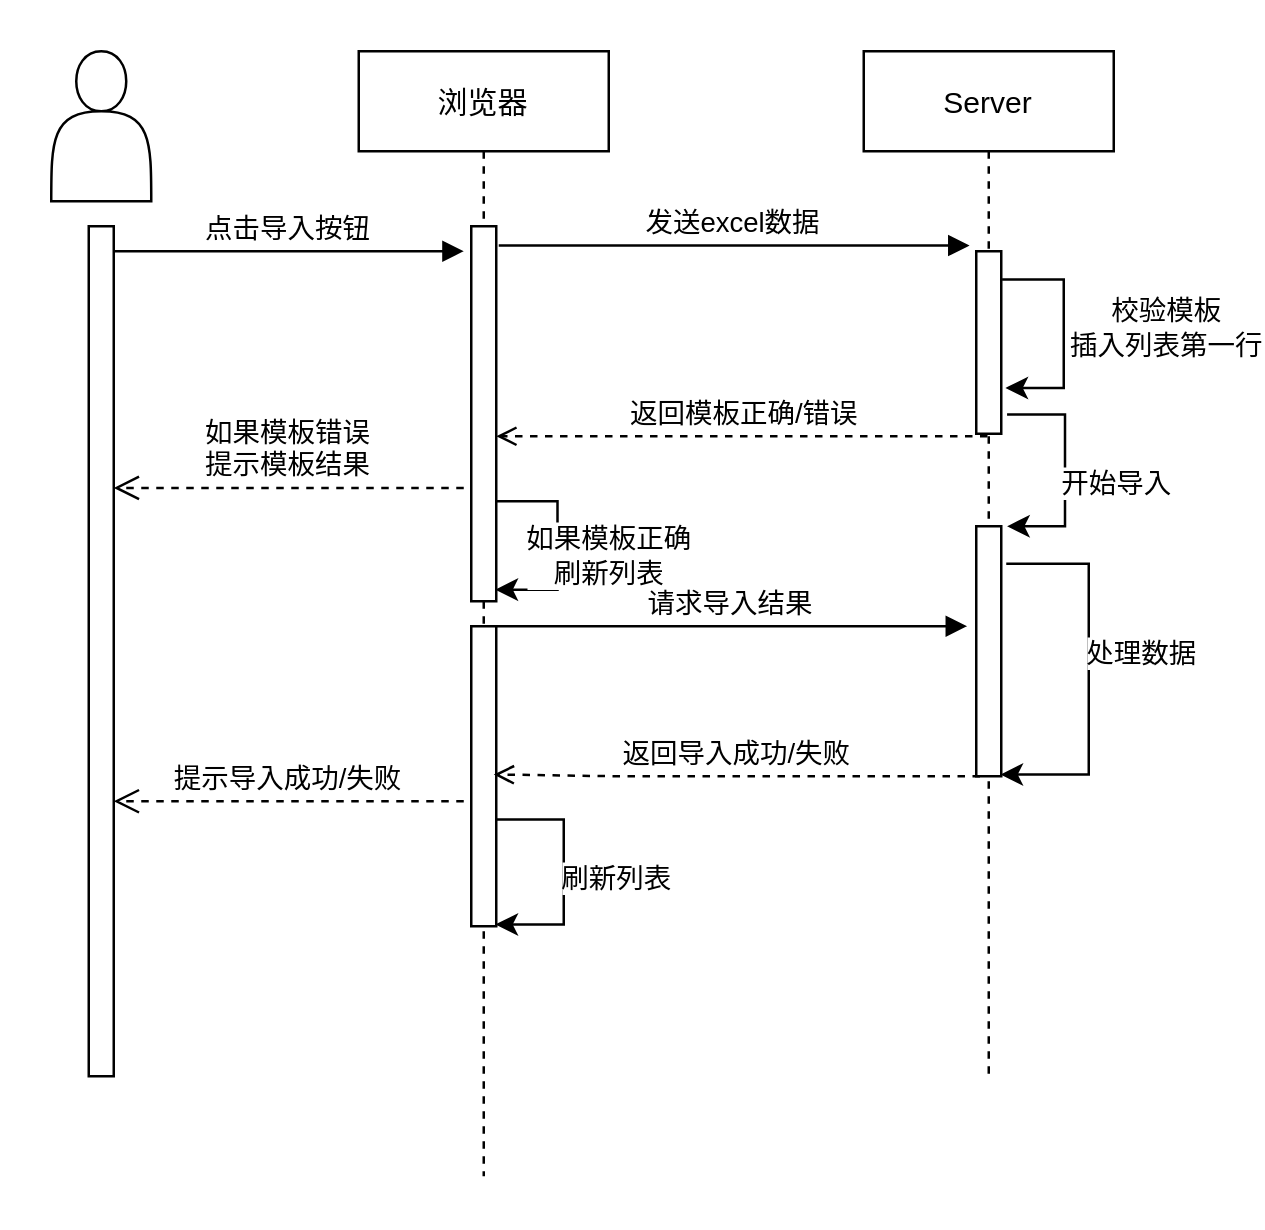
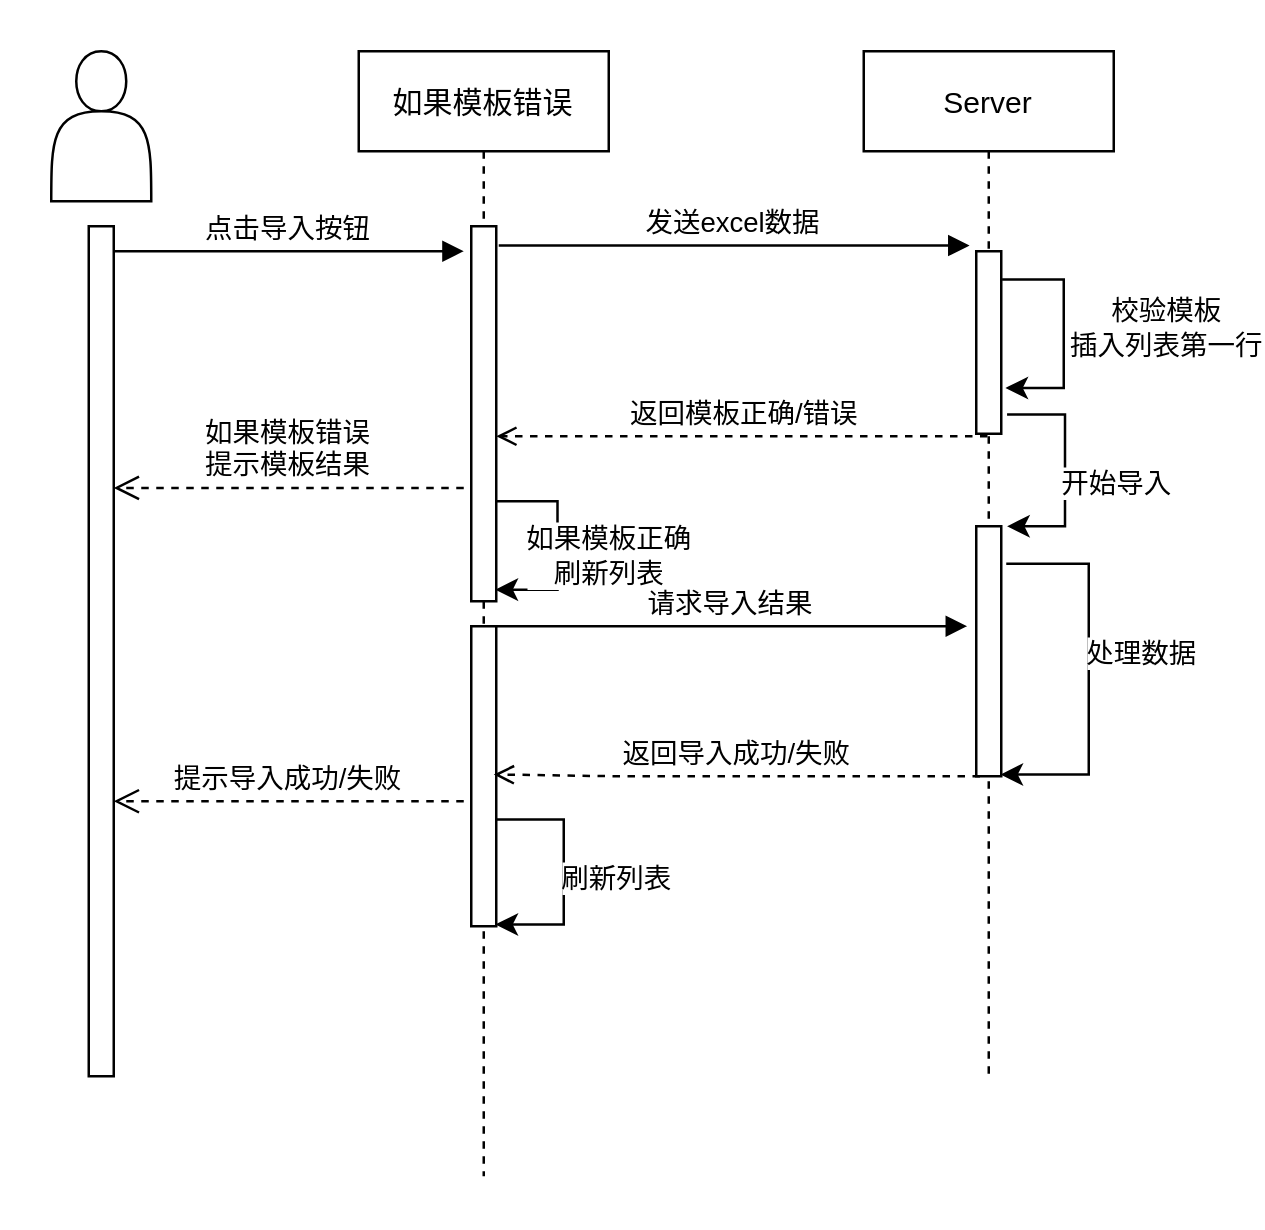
- <mxCell id="2" value="浏览器" style="shape=umlLifeline;perimeter=lifelinePerimeter;container=1;collapsible=0;recursiveResize=0;rounded=0;shadow=0;strokeWidth=1;" parent="1" vertex="1"><mxGeometry x="143" y="20" width="100" height="450" as="geometry" /></mxCell>
+ <mxCell id="2" value="如果模板错误" style="shape=umlLifeline;perimeter=lifelinePerimeter;container=1;collapsible=0;recursiveResize=0;rounded=0;shadow=0;strokeWidth=1;" parent="1" vertex="1"><mxGeometry x="143" y="20" width="100" height="450" as="geometry" /></mxCell>
